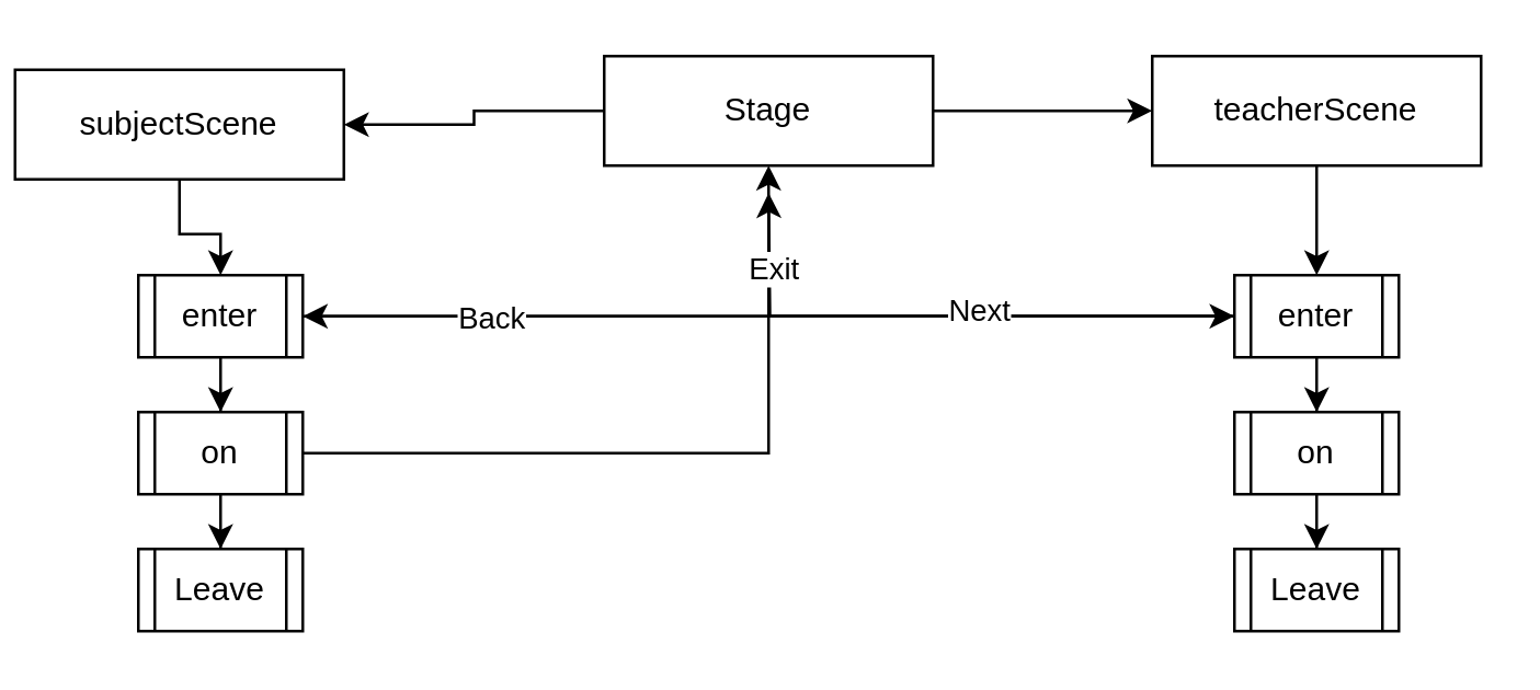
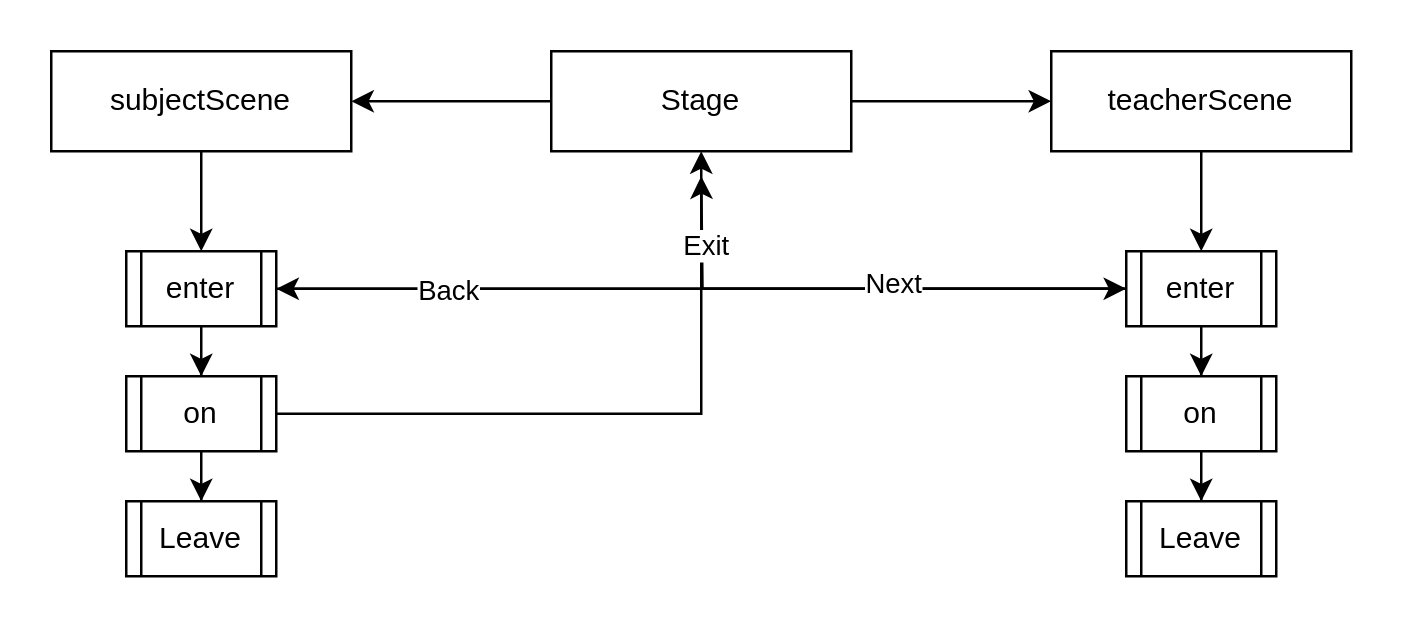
- <mxCell id="6" value="&lt;span&gt;subjectScene&lt;/span&gt;" style="rounded=0;whiteSpace=wrap;html=1;" parent="1" vertex="1"><mxGeometry x="5" y="25" width="120" height="40" as="geometry" /></mxCell>
+ <mxCell id="6" value="&lt;span&gt;subjectScene&lt;/span&gt;" style="rounded=0;whiteSpace=wrap;html=1;" parent="1" vertex="1"><mxGeometry x="20" y="20" width="120" height="40" as="geometry" /></mxCell>
